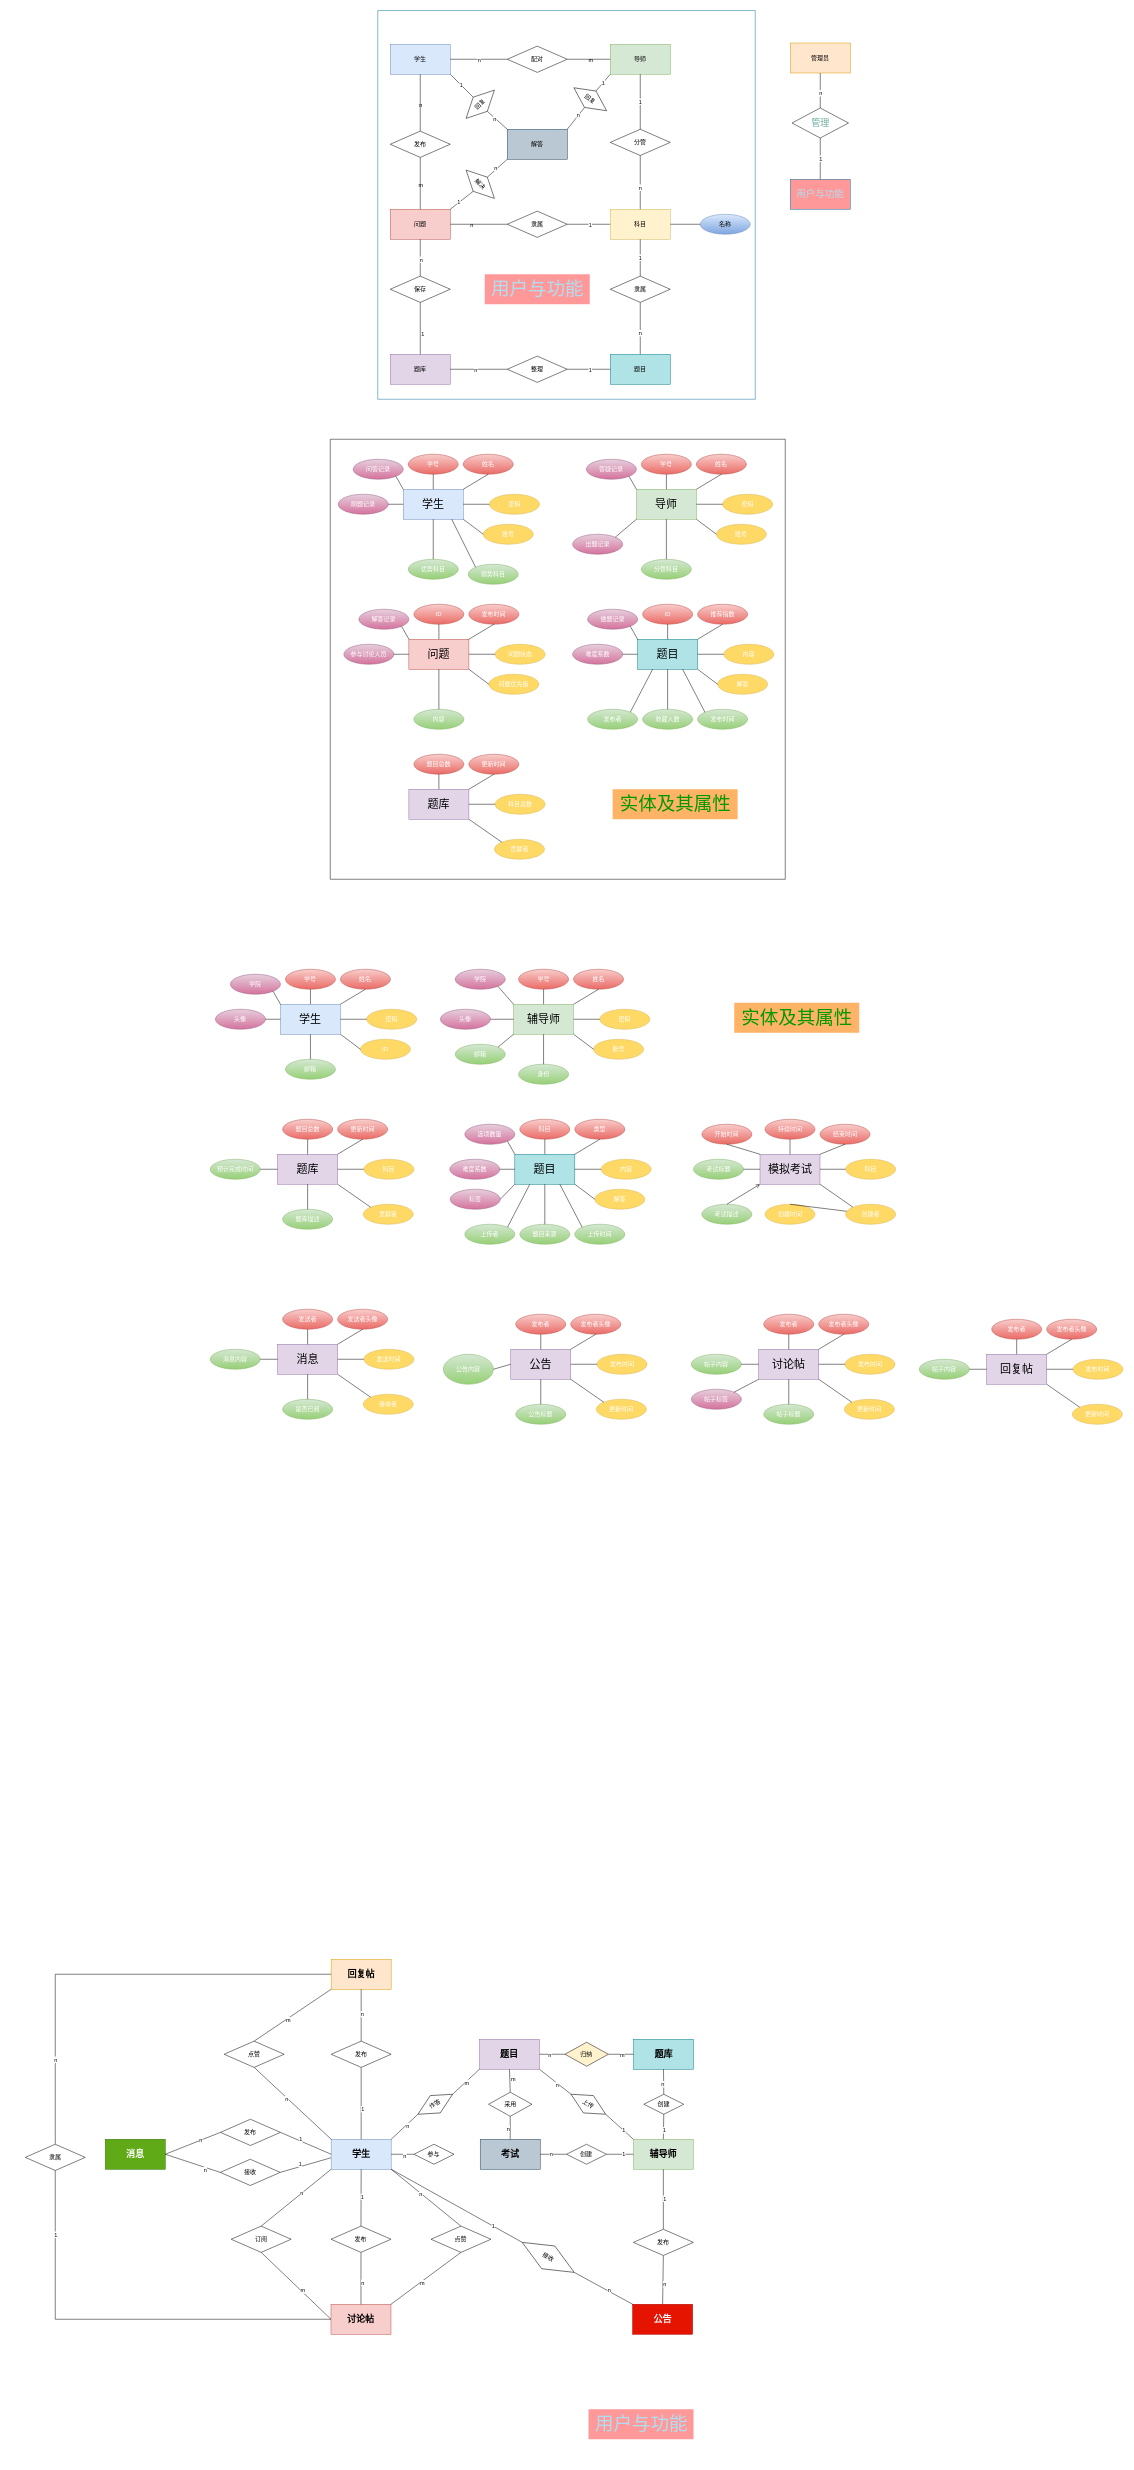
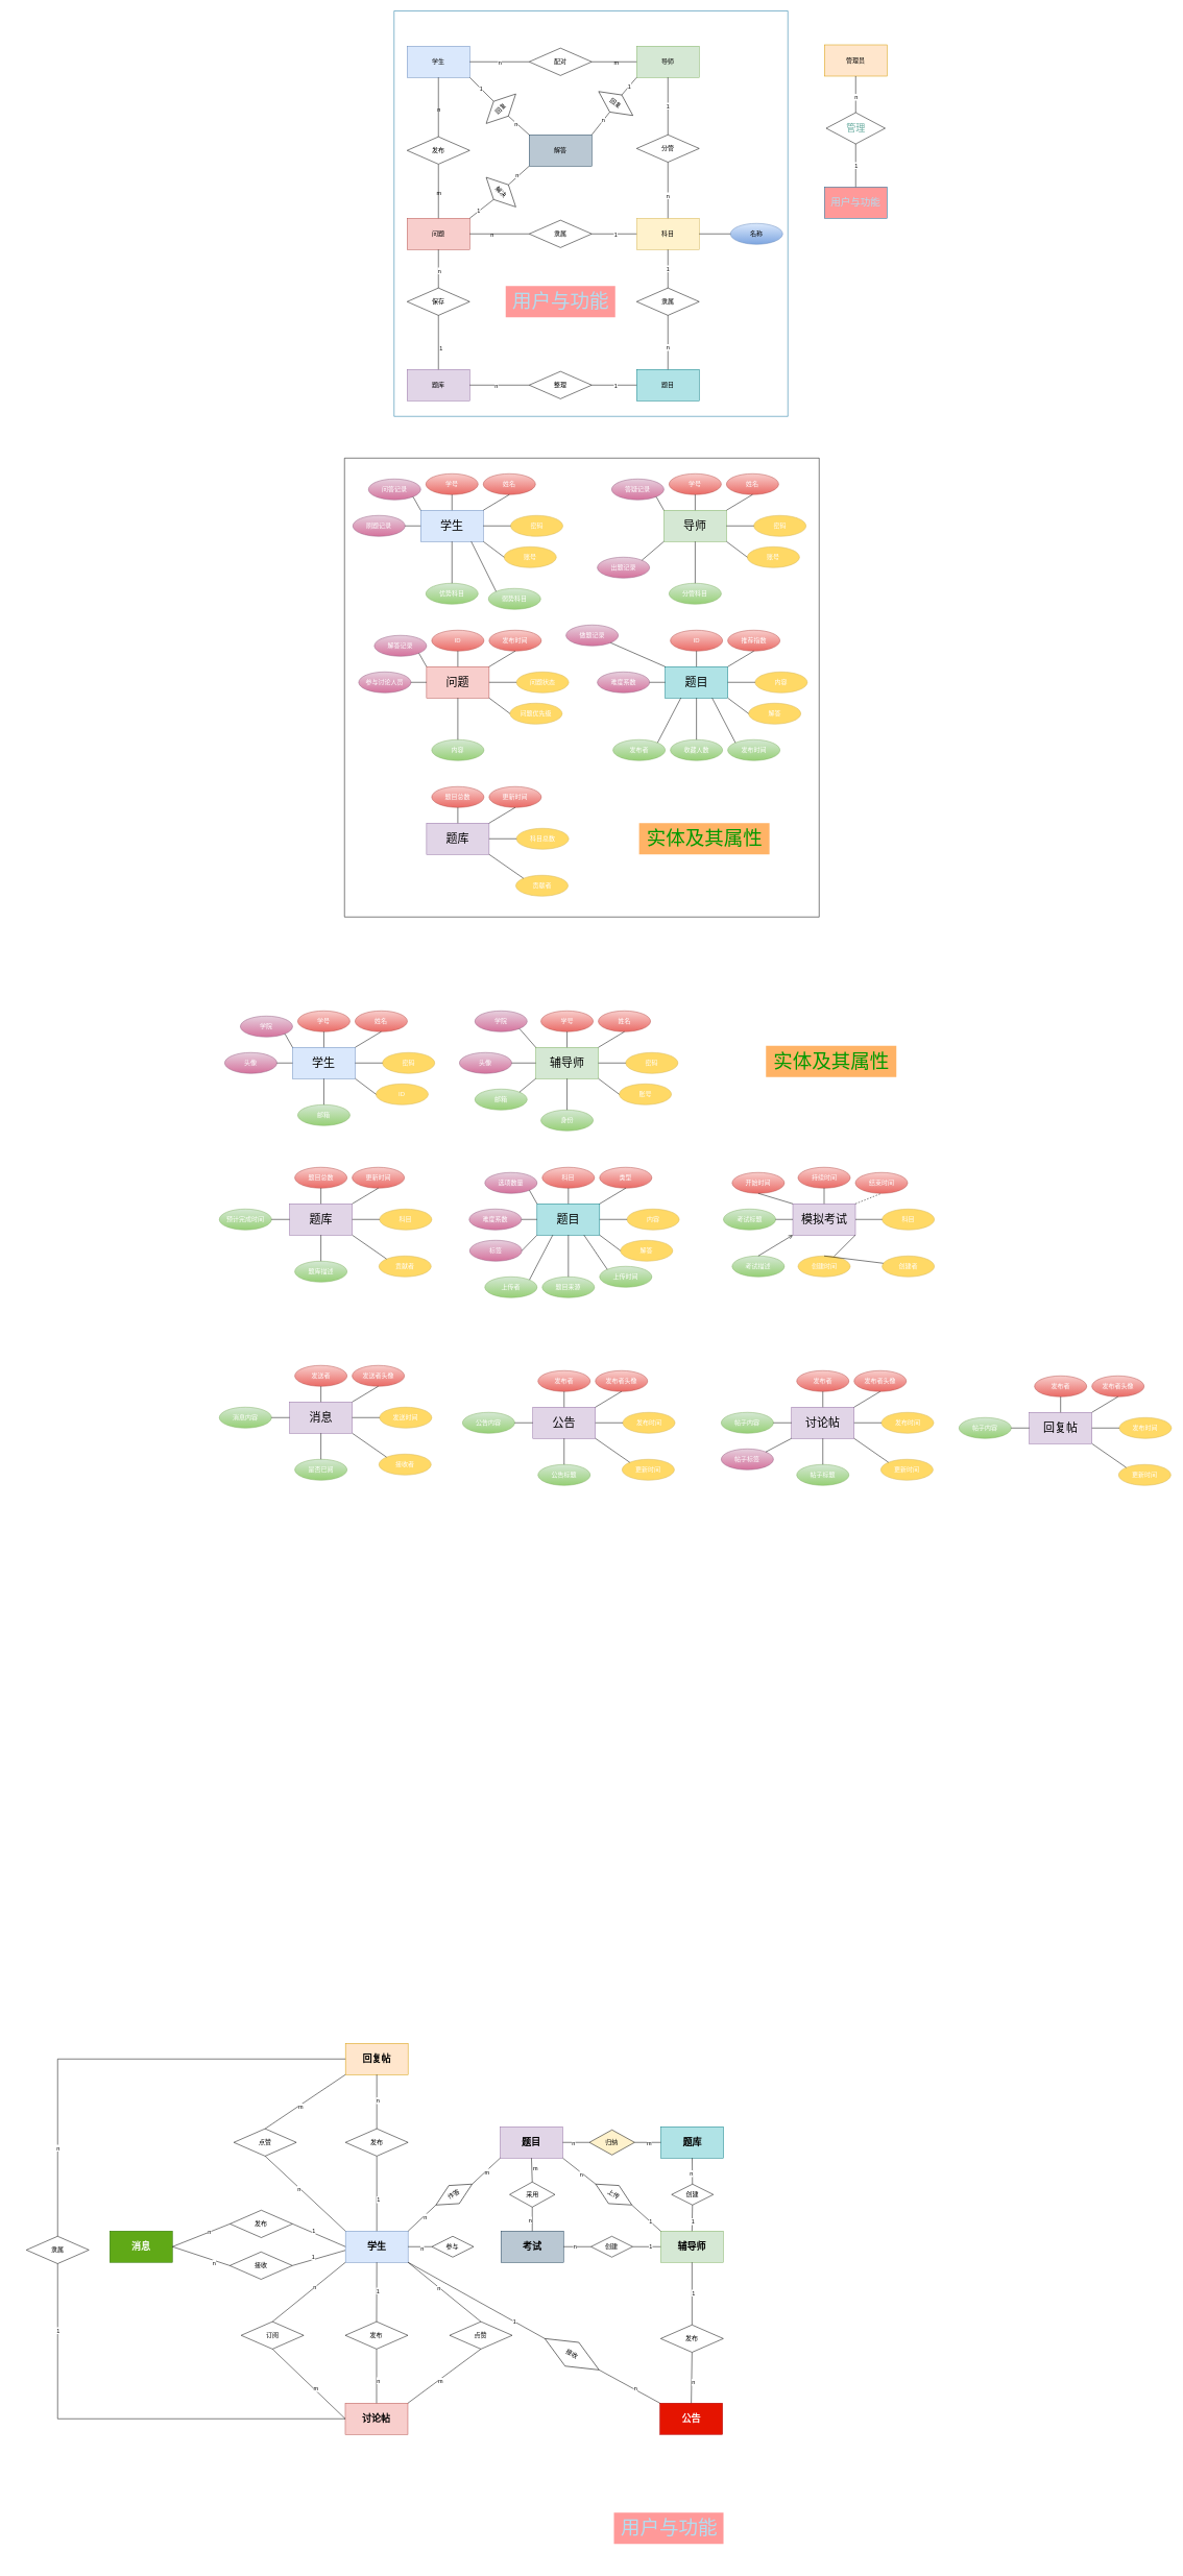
- <mxCell id="119" value="&lt;font color=&quot;#ffffff&quot;&gt;做题记录&lt;/font&gt;" style="ellipse;whiteSpace=wrap;html=1;align=center;fillColor=#e6d0de;gradientColor=#d5739d;strokeColor=#996185;" parent="1" vertex="1"><mxGeometry x="1174.75" y="1218" width="100" height="40" as="geometry" /></mxCell>
+ <mxCell id="119" value="&lt;font color=&quot;#ffffff&quot;&gt;做题记录&lt;/font&gt;" style="ellipse;whiteSpace=wrap;html=1;align=center;fillColor=#e6d0de;gradientColor=#d5739d;strokeColor=#996185;" parent="1" vertex="1"><mxGeometry x="1084.75" y="1198" width="100" height="40" as="geometry" /></mxCell>
- <mxCell id="266" value="" style="endArrow=none;html=1;rounded=0;exitX=1;exitY=0;exitDx=0;exitDy=0;entryX=0.5;entryY=1;entryDx=0;entryDy=0;" parent="1" source="262" target="265" edge="1"><mxGeometry width="50" height="50" relative="1" as="geometry"><mxPoint x="1789.5" y="2298" as="sourcePoint" /><mxPoint x="1839.5" y="2248" as="targetPoint" /></mxGeometry></mxCell>
+ <mxCell id="266" value="" style="endArrow=none;html=1;rounded=0;exitX=1;exitY=0;exitDx=0;exitDy=0;entryX=0.5;entryY=1;entryDx=0;entryDy=0;dashed=1;" parent="1" source="262" target="265" edge="1"><mxGeometry width="50" height="50" relative="1" as="geometry"><mxPoint x="1789.5" y="2298" as="sourcePoint" /><mxPoint x="1839.5" y="2248" as="targetPoint" /></mxGeometry></mxCell>
- <mxCell id="270" value="" style="endArrow=none;html=1;rounded=0;exitX=1;exitY=1;exitDx=0;exitDy=0;entryX=0;entryY=0;entryDx=0;entryDy=0;" parent="1" source="262" target="269" edge="1"><mxGeometry width="50" height="50" relative="1" as="geometry"><mxPoint x="1649.75" y="2358" as="sourcePoint" /><mxPoint x="1710.75" y="2428" as="targetPoint" /></mxGeometry></mxCell>
+ <mxCell id="270" value="" style="endArrow=none;html=1;rounded=0;exitX=1;exitY=1;exitDx=0;exitDy=0;" parent="1" source="262" target="277" edge="1"><mxGeometry width="50" height="50" relative="1" as="geometry"><mxPoint x="1649.75" y="2358" as="sourcePoint" /><mxPoint x="1710.75" y="2428" as="targetPoint" /></mxGeometry></mxCell>
- <mxCell id="190" value="&lt;font color=&quot;#ffffff&quot;&gt;上传时间&lt;/font&gt;" style="ellipse;whiteSpace=wrap;html=1;align=center;fillColor=#d5e8d4;gradientColor=#97d077;strokeColor=#82b366;" parent="1" vertex="1"><mxGeometry x="1149.13" y="2448" width="100" height="40" as="geometry" /></mxCell>
+ <mxCell id="190" value="&lt;font color=&quot;#ffffff&quot;&gt;上传时间&lt;/font&gt;" style="ellipse;whiteSpace=wrap;html=1;align=center;fillColor=#d5e8d4;gradientColor=#97d077;strokeColor=#82b366;" parent="1" vertex="1"><mxGeometry x="1149.13" y="2428" width="100" height="40" as="geometry" /></mxCell>
- <mxCell id="233" value="&lt;font color=&quot;#ffffff&quot;&gt;公告内容&lt;/font&gt;" style="ellipse;whiteSpace=wrap;html=1;align=center;fillColor=#d5e8d4;gradientColor=#97d077;strokeColor=#82b366;" parent="1" vertex="1"><mxGeometry x="886.26" y="2708" width="100" height="60" as="geometry" /></mxCell>
+ <mxCell id="233" value="&lt;font color=&quot;#ffffff&quot;&gt;公告内容&lt;/font&gt;" style="ellipse;whiteSpace=wrap;html=1;align=center;fillColor=#d5e8d4;gradientColor=#97d077;strokeColor=#82b366;" parent="1" vertex="1"><mxGeometry x="886.26" y="2708" width="100" height="40" as="geometry" /></mxCell>
